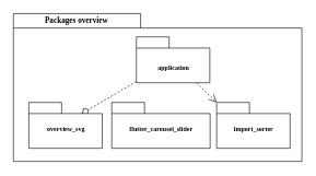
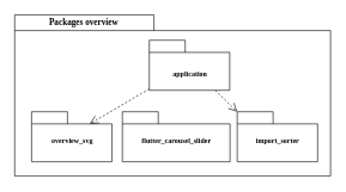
- <mxCell id="4" style="edgeStyle=none;rounded=0;html=1;dashed=1;labelBackgroundColor=none;startFill=0;endArrow=diamond;endFill=0;endSize=10;fontFamily=Verdana;fontSize=10;entryX=0;entryY=0;entryDx=81;entryDy=17;entryPerimeter=0;" parent="1" source="5" target="6" edge="1"><mxGeometry relative="1" as="geometry" /></mxCell>
+ <mxCell id="4" style="edgeStyle=none;rounded=0;html=1;dashed=1;labelBackgroundColor=none;startFill=0;endArrow=open;endFill=0;endSize=10;fontFamily=Verdana;fontSize=10;entryX=0;entryY=0;entryDx=81;entryDy=17;entryPerimeter=0;" parent="1" source="5" target="6" edge="1"><mxGeometry relative="1" as="geometry" /></mxCell>
